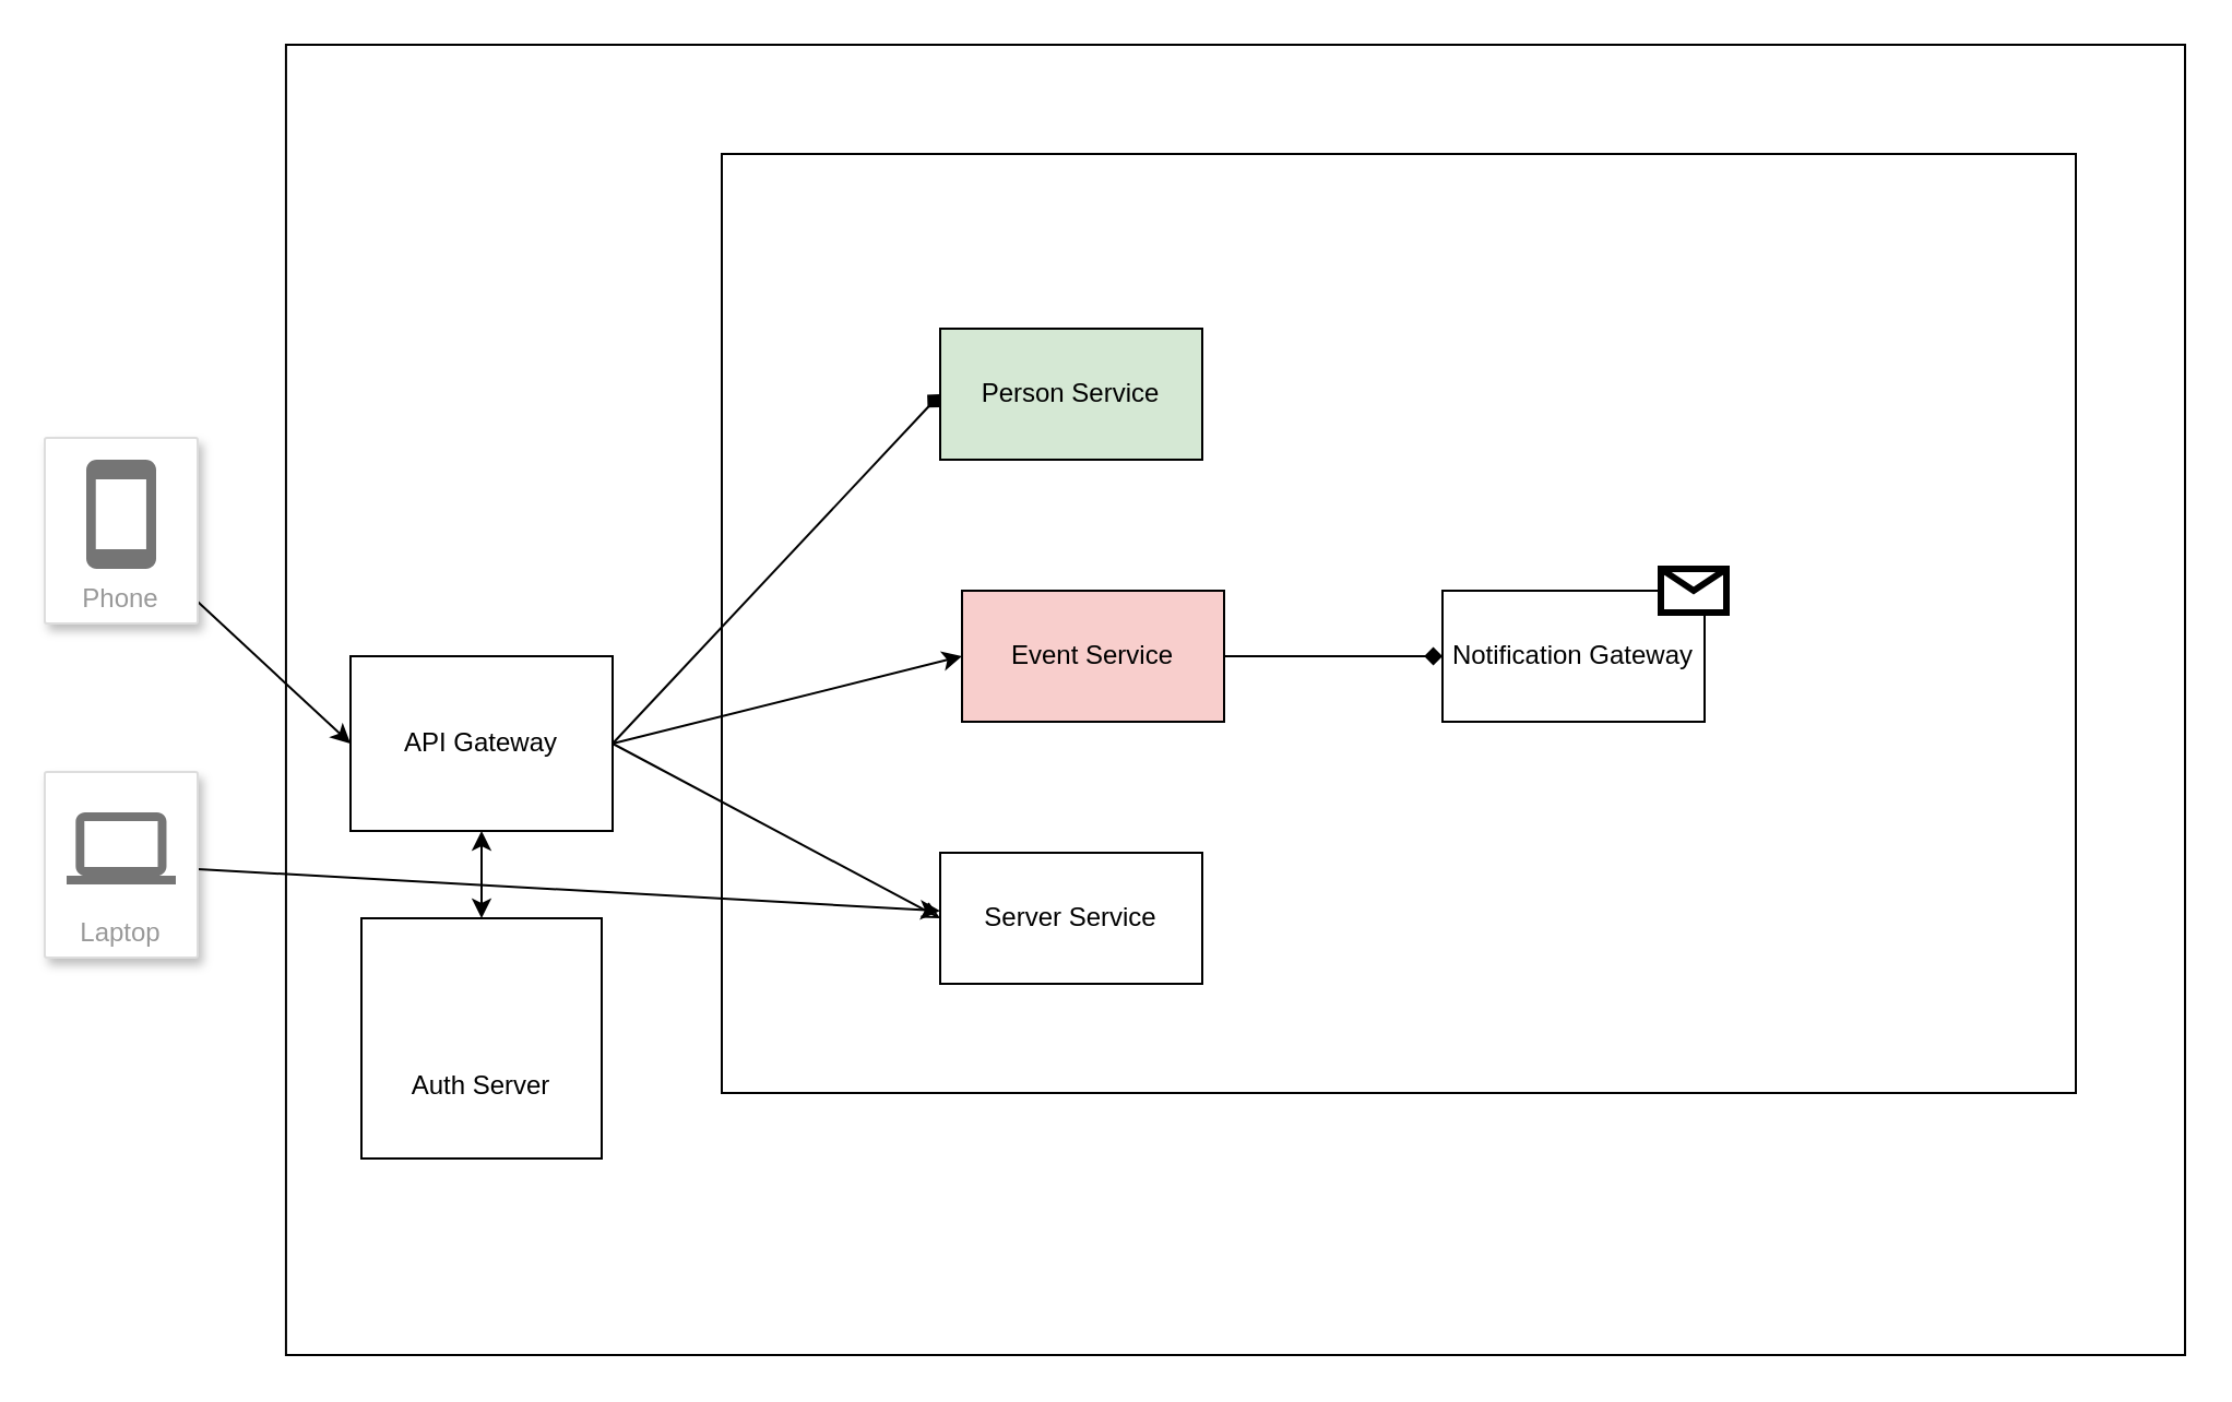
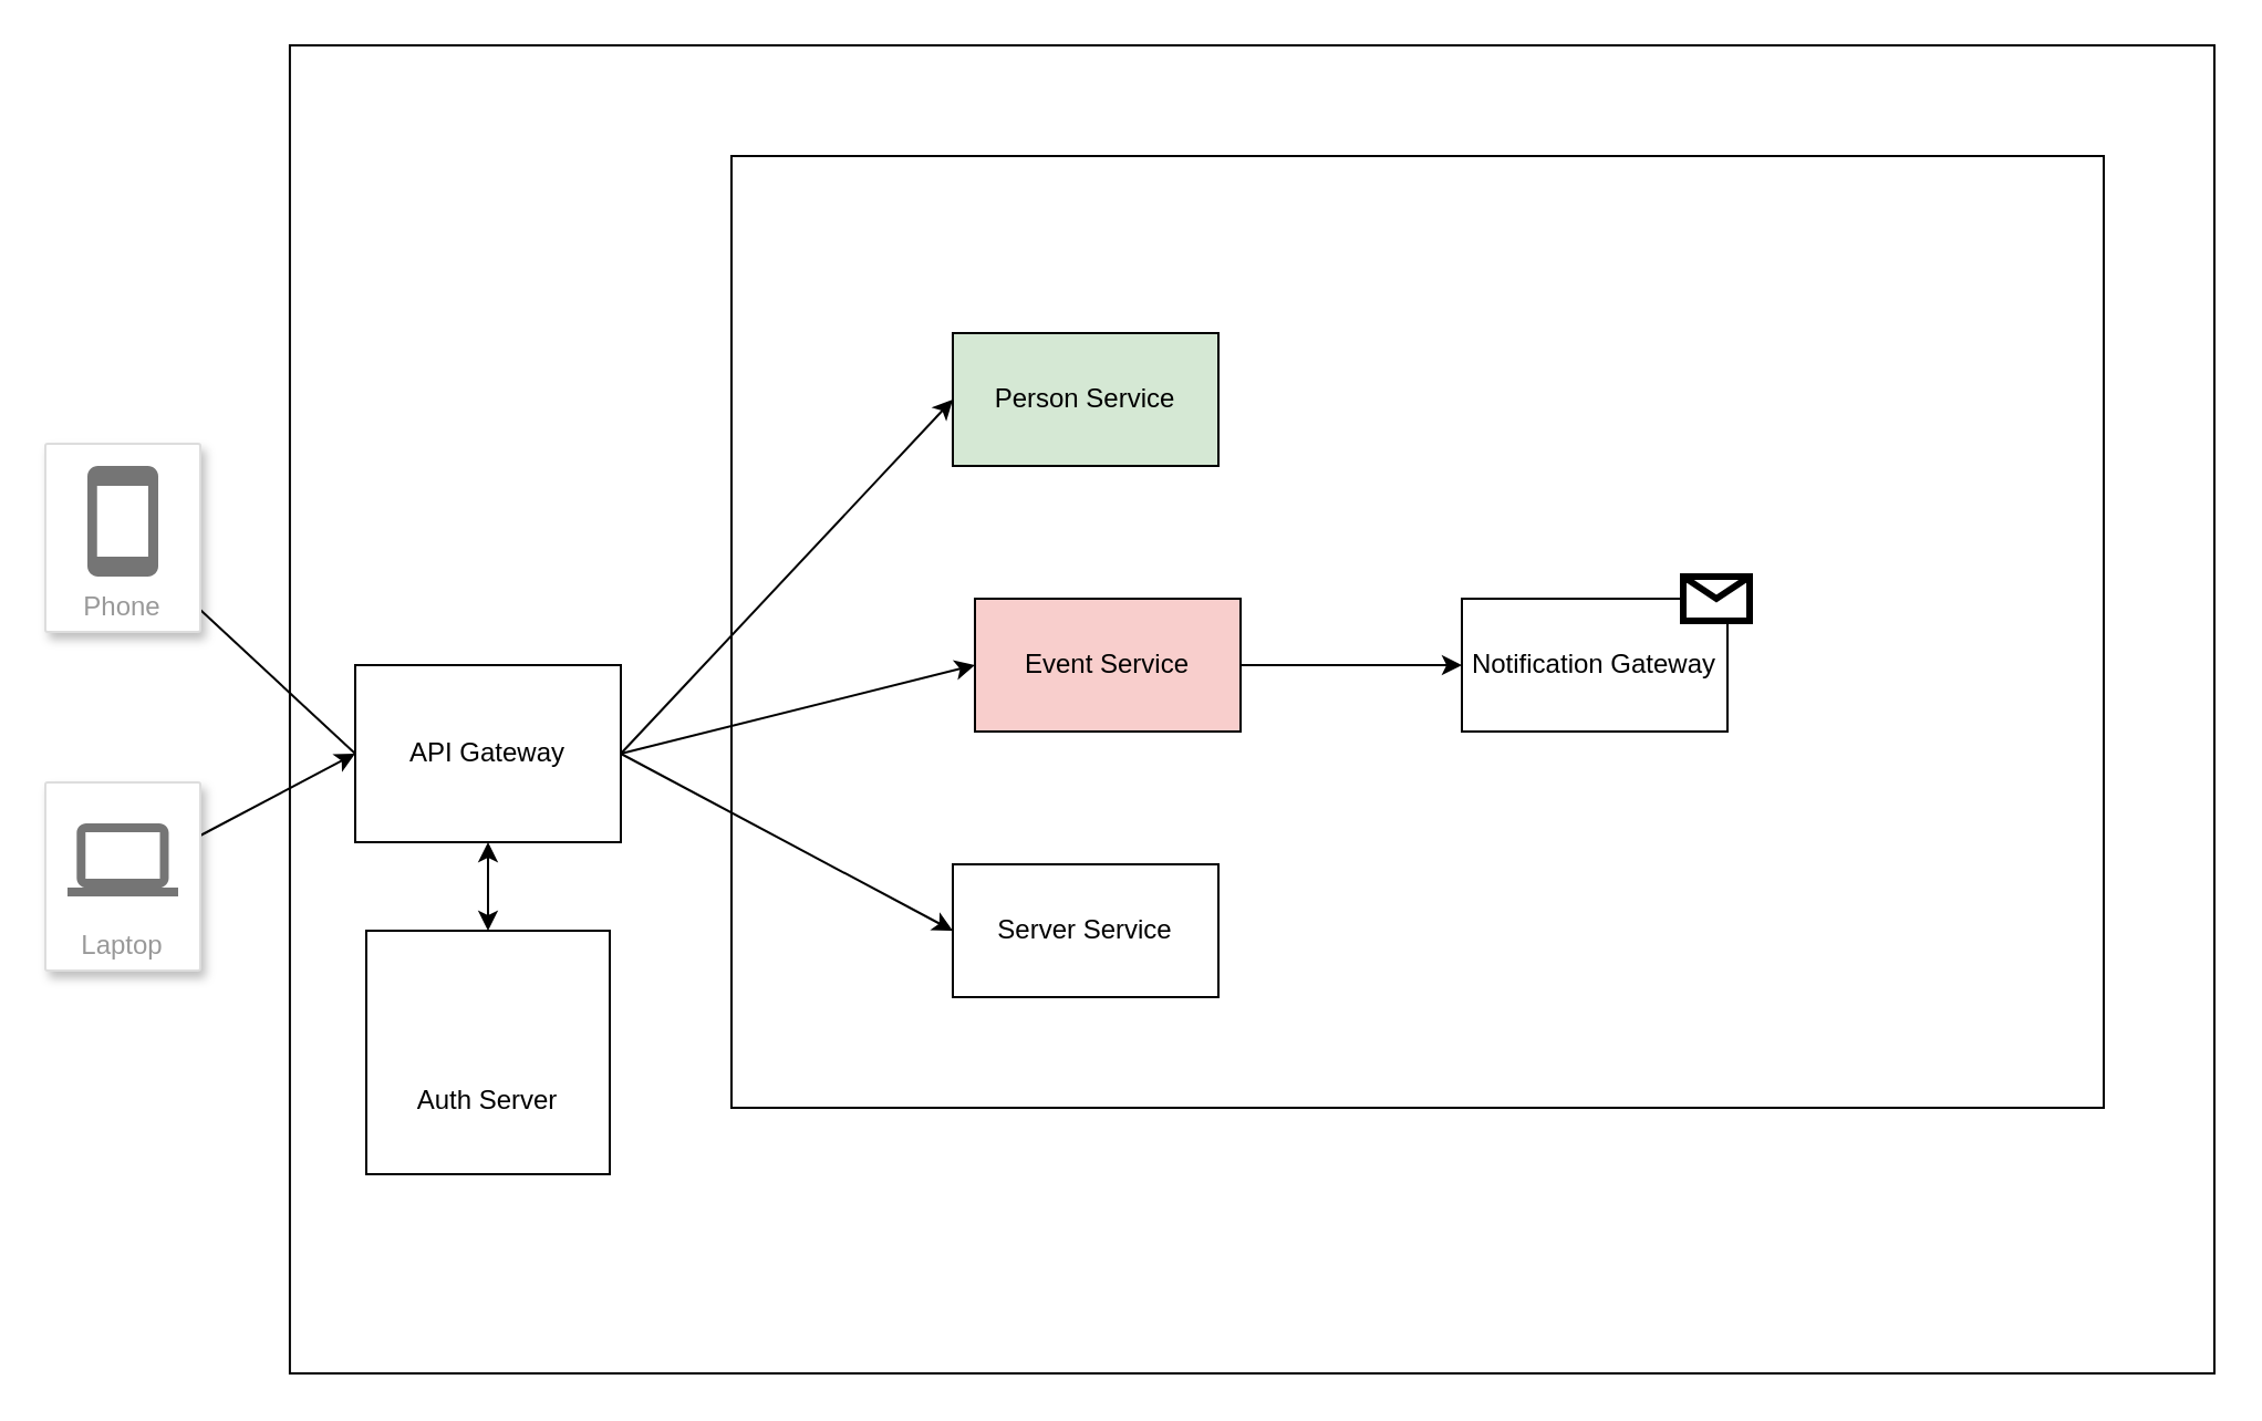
- <mxCell id="4" style="rounded=0;orthogonalLoop=1;jettySize=auto;html=1;entryX=0;entryY=0.5;entryDx=0;entryDy=0;exitX=1;exitY=0.5;exitDx=0;exitDy=0;endArrow=diamond;" edge="1" parent="1" source="8" target="10"><mxGeometry relative="1" as="geometry" /></mxCell>
+ <mxCell id="4" style="rounded=0;orthogonalLoop=1;jettySize=auto;html=1;entryX=0;entryY=0.5;entryDx=0;entryDy=0;exitX=1;exitY=0.5;exitDx=0;exitDy=0;" edge="1" parent="1" source="8" target="10"><mxGeometry relative="1" as="geometry" /></mxCell>
- <mxCell id="12" style="edgeStyle=none;rounded=0;orthogonalLoop=1;jettySize=auto;html=1;entryX=0;entryY=0.5;entryDx=0;entryDy=0;startArrow=none;startFill=0;endArrow=diamond;" edge="1" parent="1" source="13" target="19"><mxGeometry relative="1" as="geometry" /></mxCell>
+ <mxCell id="12" style="edgeStyle=none;rounded=0;orthogonalLoop=1;jettySize=auto;html=1;entryX=0;entryY=0.5;entryDx=0;entryDy=0;startArrow=none;startFill=0;" edge="1" parent="1" source="13" target="19"><mxGeometry relative="1" as="geometry" /></mxCell>
- <mxCell id="22" style="edgeStyle=none;rounded=0;orthogonalLoop=1;jettySize=auto;html=1;entryX=0;entryY=0.5;entryDx=0;entryDy=0;startArrow=none;startFill=0;" edge="1" parent="1" source="23" target="8"><mxGeometry relative="1" as="geometry" /></mxCell>
+ <mxCell id="22" style="edgeStyle=none;rounded=0;orthogonalLoop=1;jettySize=auto;html=1;entryX=0;entryY=0.5;entryDx=0;entryDy=0;startArrow=none;startFill=0;endArrow=none;" edge="1" parent="1" source="23" target="8"><mxGeometry relative="1" as="geometry" /></mxCell>
- <mxCell id="25" style="edgeStyle=none;rounded=0;orthogonalLoop=1;jettySize=auto;html=1;startArrow=none;startFill=0;" edge="1" parent="1" source="26" target="11"><mxGeometry relative="1" as="geometry" /></mxCell>
+ <mxCell id="25" style="edgeStyle=none;rounded=0;orthogonalLoop=1;jettySize=auto;html=1;entryX=0;entryY=0.5;entryDx=0;entryDy=0;startArrow=none;startFill=0;" edge="1" parent="1" source="26" target="8"><mxGeometry relative="1" as="geometry" /></mxCell>
- <mxCell id="5" style="edgeStyle=none;rounded=0;orthogonalLoop=1;jettySize=auto;html=1;exitX=1;exitY=0.5;exitDx=0;exitDy=0;entryX=0;entryY=0.5;entryDx=0;entryDy=0;endArrow=open;" edge="1" parent="1" source="8" target="11"><mxGeometry relative="1" as="geometry" /></mxCell>
+ <mxCell id="5" style="edgeStyle=none;rounded=0;orthogonalLoop=1;jettySize=auto;html=1;exitX=1;exitY=0.5;exitDx=0;exitDy=0;entryX=0;entryY=0.5;entryDx=0;entryDy=0;" edge="1" parent="1" source="8" target="11"><mxGeometry relative="1" as="geometry" /></mxCell>
